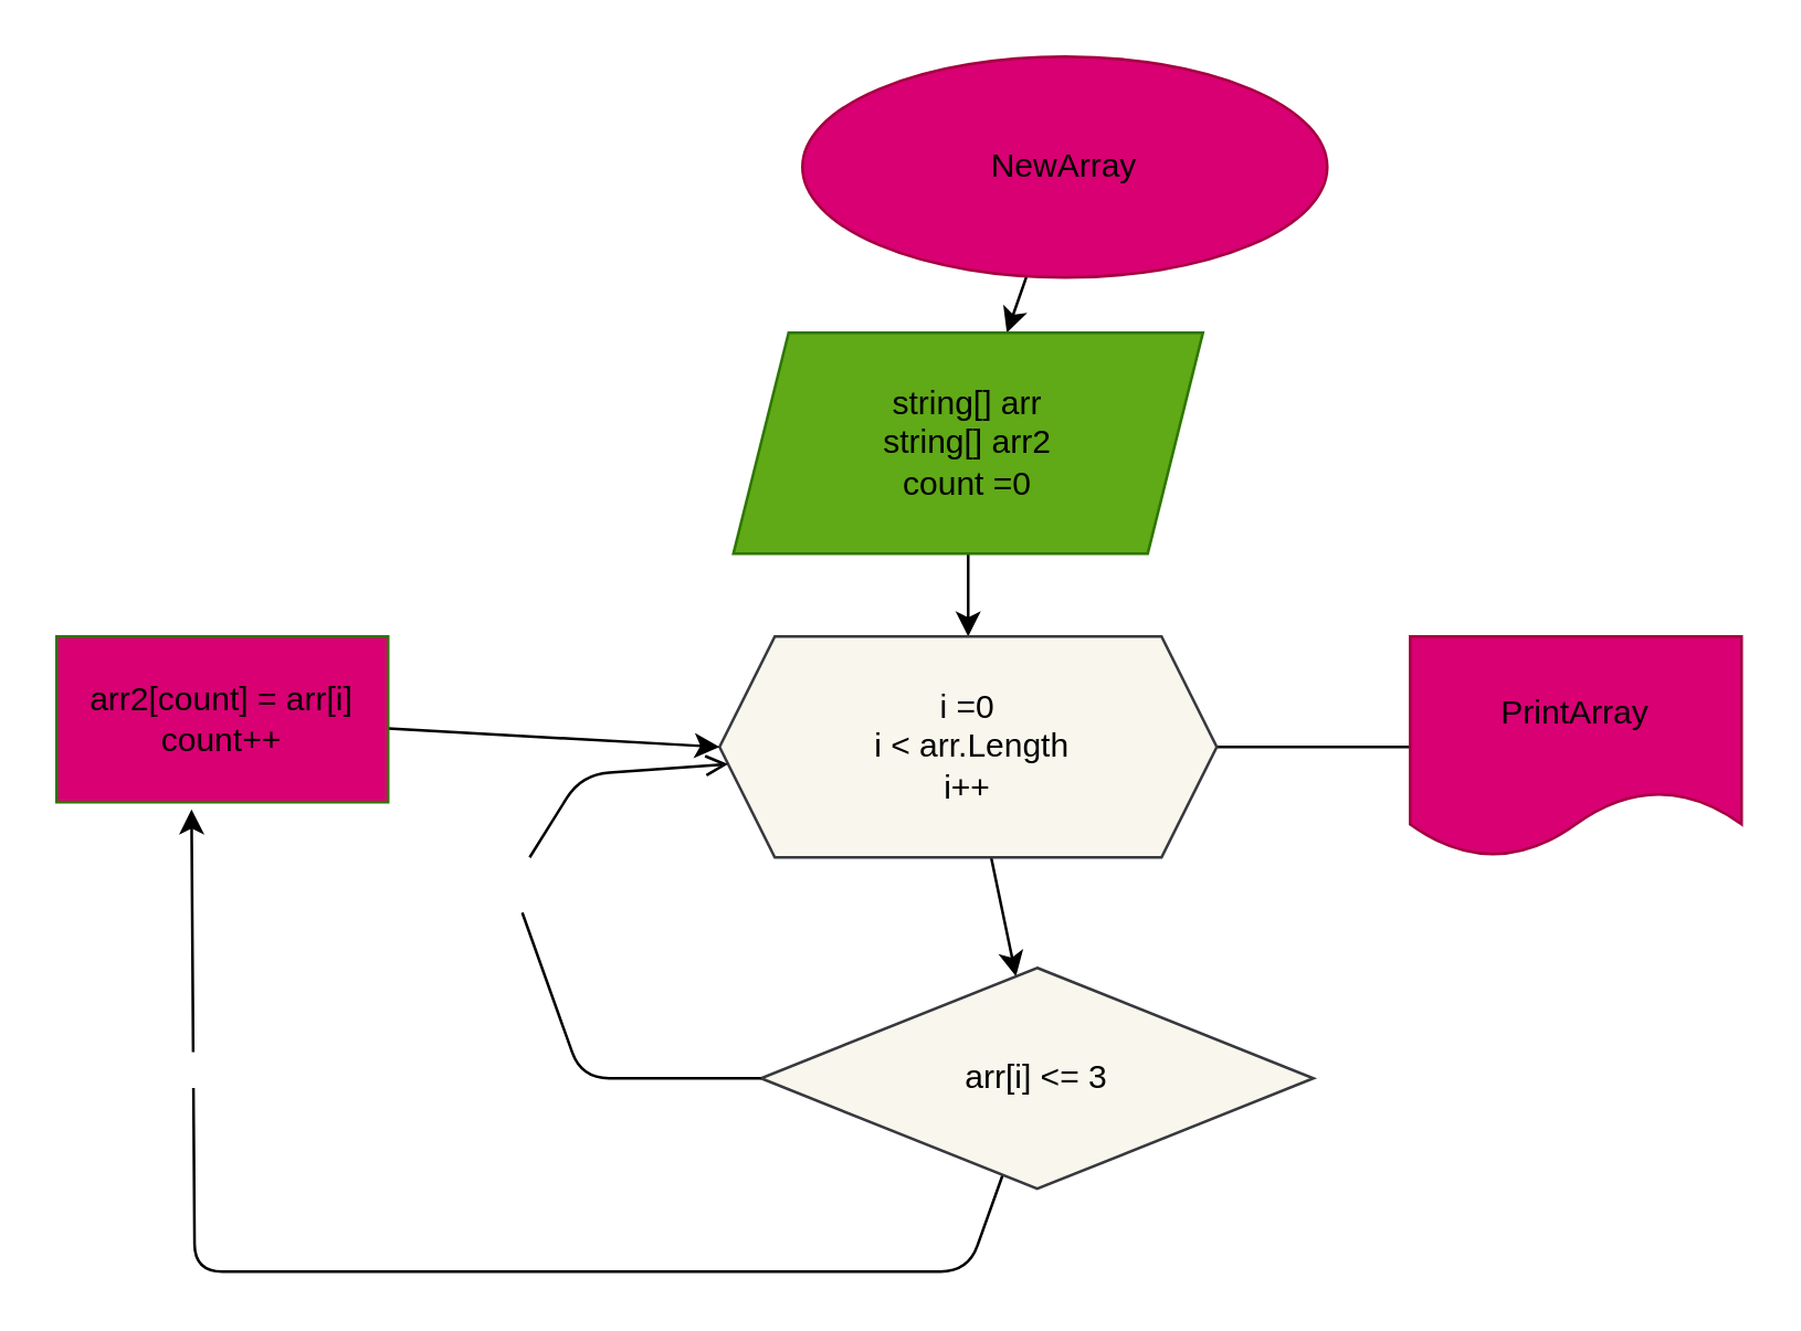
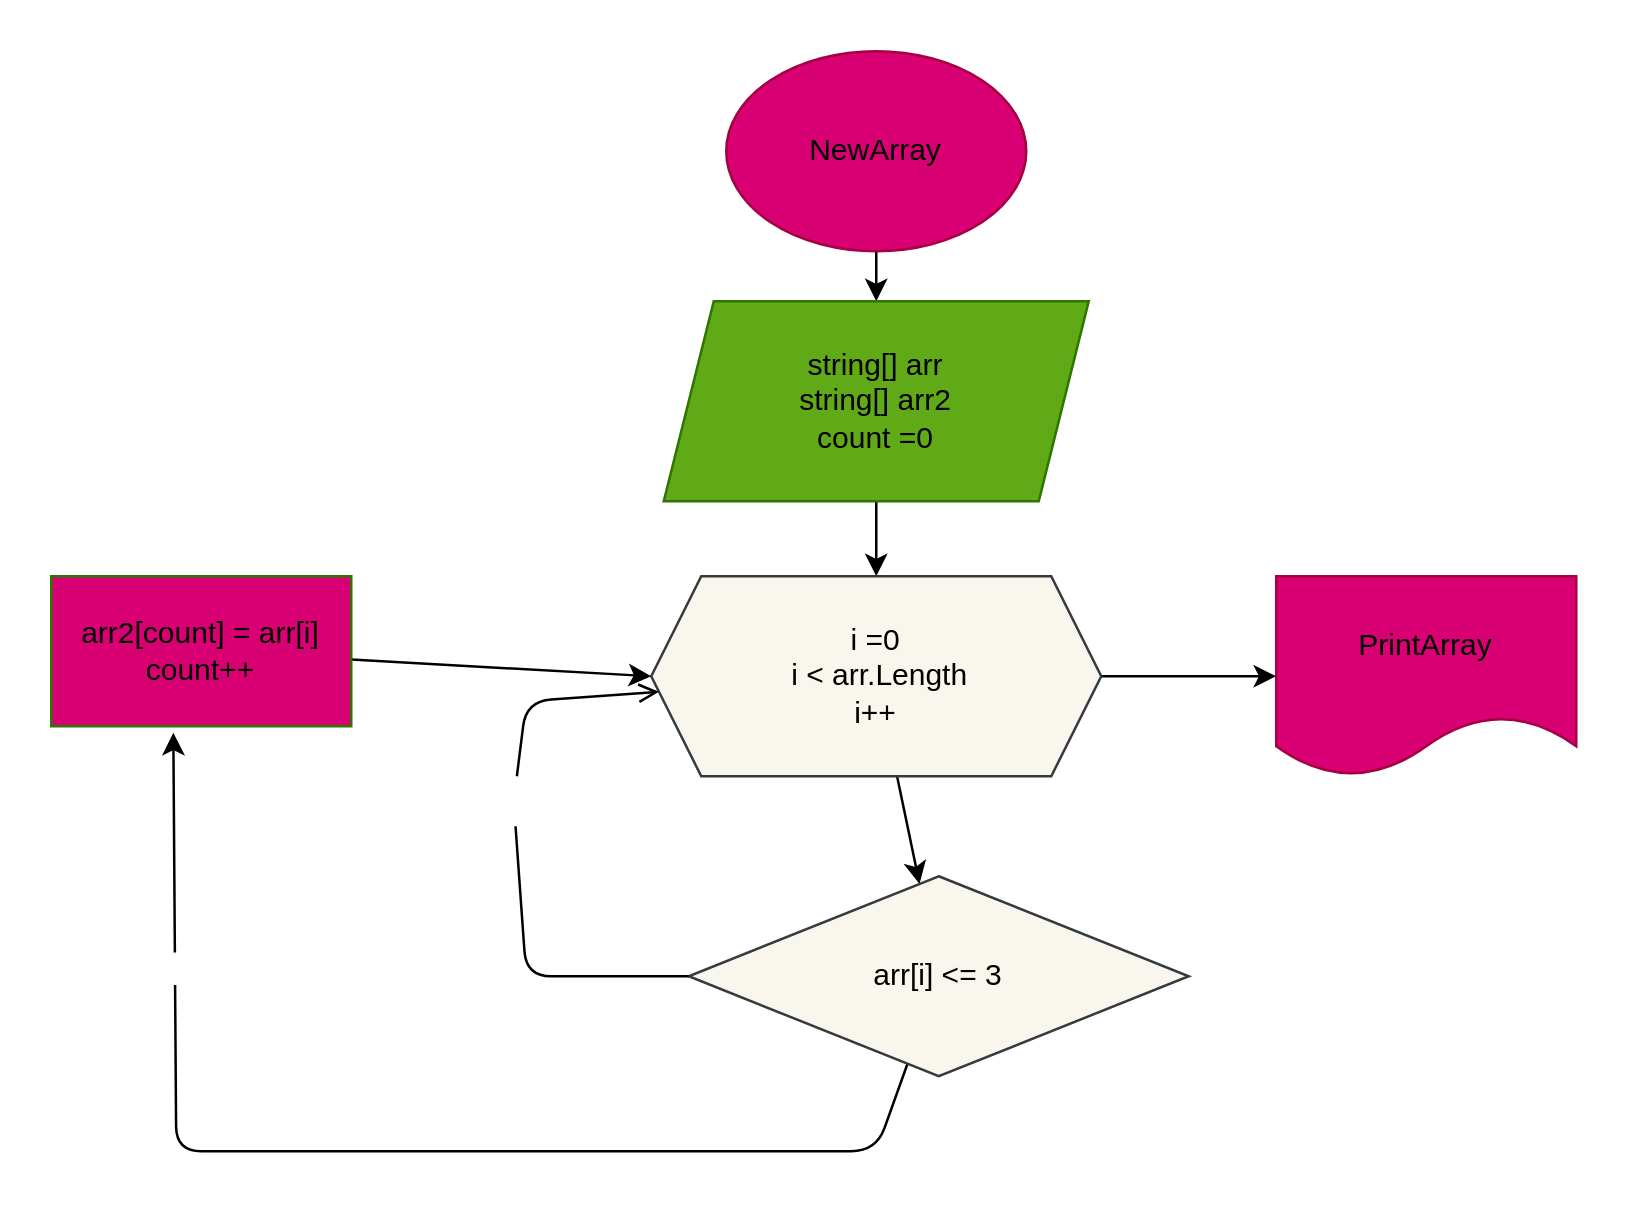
- <mxCell id="3" value="&lt;font color=&quot;#000000&quot;&gt;NewArray&lt;/font&gt;" style="ellipse;whiteSpace=wrap;html=1;fillColor=#d80073;fontColor=#ffffff;strokeColor=#A50040;" vertex="1" parent="1"><mxGeometry x="290" y="20" width="190" height="80" as="geometry" /></mxCell>
+ <mxCell id="3" value="&lt;font color=&quot;#000000&quot;&gt;NewArray&lt;/font&gt;" style="ellipse;whiteSpace=wrap;html=1;fillColor=#d80073;fontColor=#ffffff;strokeColor=#A50040;" vertex="1" parent="1"><mxGeometry x="290" y="20" width="120" height="80" as="geometry" /></mxCell>
- <mxCell id="7" style="edgeStyle=none;html=1;fontColor=#000000;endArrow=none;" edge="1" parent="1" source="8" target="17"><mxGeometry relative="1" as="geometry"><mxPoint x="500" y="270" as="targetPoint" /></mxGeometry></mxCell>
+ <mxCell id="7" style="edgeStyle=none;html=1;fontColor=#000000;" edge="1" parent="1" source="8" target="17"><mxGeometry relative="1" as="geometry"><mxPoint x="500" y="270" as="targetPoint" /></mxGeometry></mxCell>
- <mxCell id="13" value="&lt;font color=&quot;#ffffff&quot;&gt;No&lt;/font&gt;" style="text;html=1;align=center;verticalAlign=middle;resizable=0;points=[];autosize=1;strokeColor=none;fillColor=none;fontColor=#000000;" vertex="1" parent="1"><mxGeometry x="170" y="310" width="30" height="20" as="geometry" /></mxCell>
+ <mxCell id="13" value="&lt;font color=&quot;#ffffff&quot;&gt;No&lt;/font&gt;" style="text;html=1;align=center;verticalAlign=middle;resizable=0;points=[];autosize=1;strokeColor=none;fillColor=none;fontColor=#000000;" vertex="1" parent="1"><mxGeometry x="190" y="310" width="30" height="20" as="geometry" /></mxCell>
